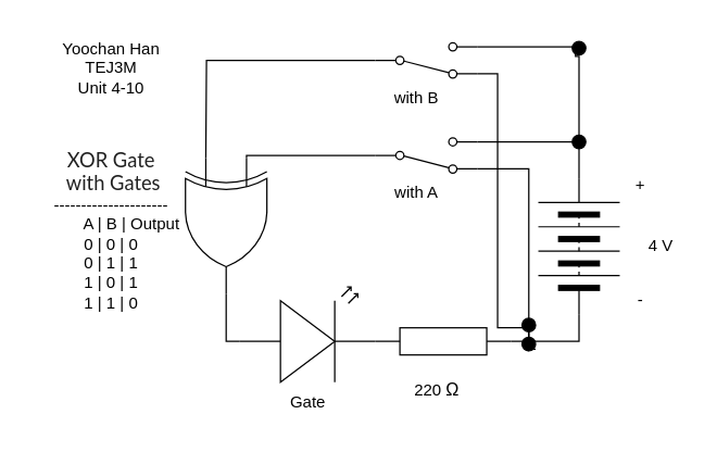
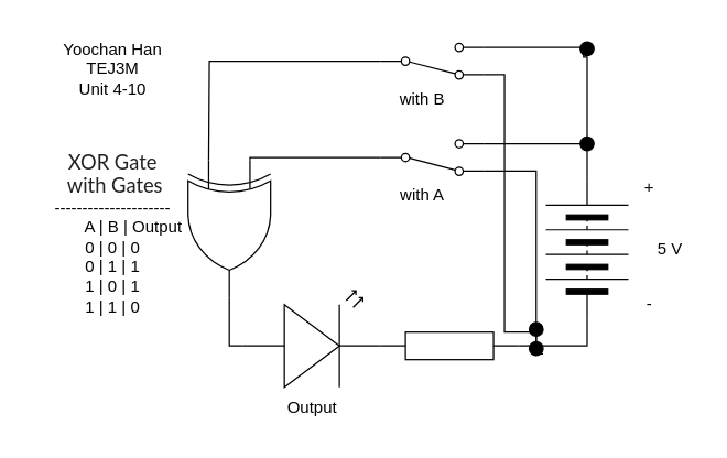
- <mxCell id="6" value="4 V" style="text;html=1;align=center;verticalAlign=middle;resizable=0;points=[];autosize=1;strokeColor=none;fillColor=none;" parent="1" vertex="1"><mxGeometry x="466" y="166" width="40" height="30" as="geometry" /></mxCell>
+ <mxCell id="6" value="5 V" style="text;html=1;align=center;verticalAlign=middle;resizable=0;points=[];autosize=1;strokeColor=none;fillColor=none;" parent="1" vertex="1"><mxGeometry x="466" y="166" width="40" height="30" as="geometry" /></mxCell>
- <mxCell id="21" value="&lt;div style=&quot;text-align: center;&quot;&gt;&lt;span style=&quot;text-align: start; background-color: transparent; font-size: 12px;&quot;&gt;220&amp;nbsp;&lt;/span&gt;&lt;span style=&quot;font-size: 13px; font-family: &amp;quot;Google Sans&amp;quot;, Arial, sans-serif; text-align: start; text-wrap-mode: wrap; background-color: transparent;&quot;&gt;Ω&lt;/span&gt;&lt;/div&gt;" style="text;html=1;align=center;verticalAlign=middle;resizable=0;points=[];autosize=1;strokeColor=none;fillColor=none;" parent="1" vertex="1"><mxGeometry x="291" y="271" width="60" height="30" as="geometry" /></mxCell>
- <mxCell id="14" value="Gate" style="text;html=1;align=center;verticalAlign=middle;resizable=0;points=[];autosize=1;strokeColor=none;fillColor=none;" parent="1" vertex="1"><mxGeometry x="196" y="281" width="60" height="30" as="geometry" /></mxCell>
+ <mxCell id="14" value="Output" style="text;html=1;align=center;verticalAlign=middle;resizable=0;points=[];autosize=1;strokeColor=none;fillColor=none;" parent="1" vertex="1"><mxGeometry x="196" y="281" width="60" height="30" as="geometry" /></mxCell>
